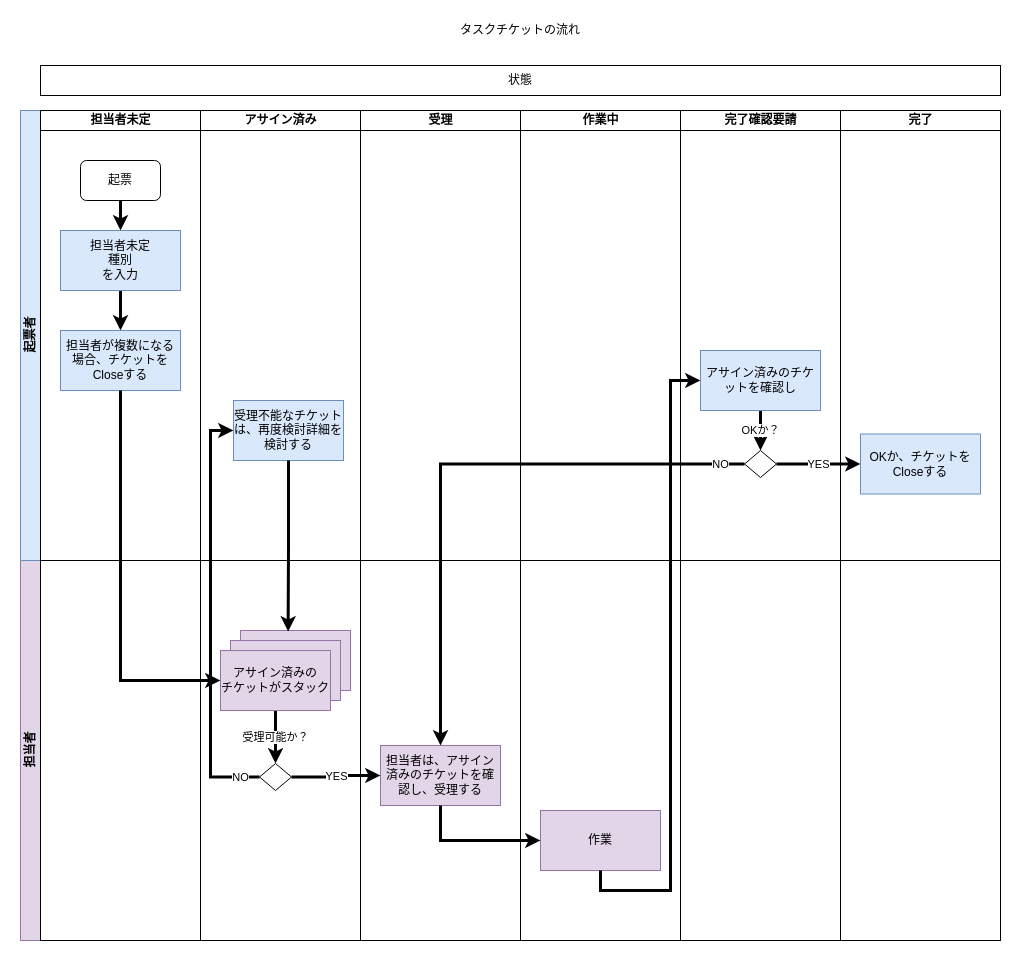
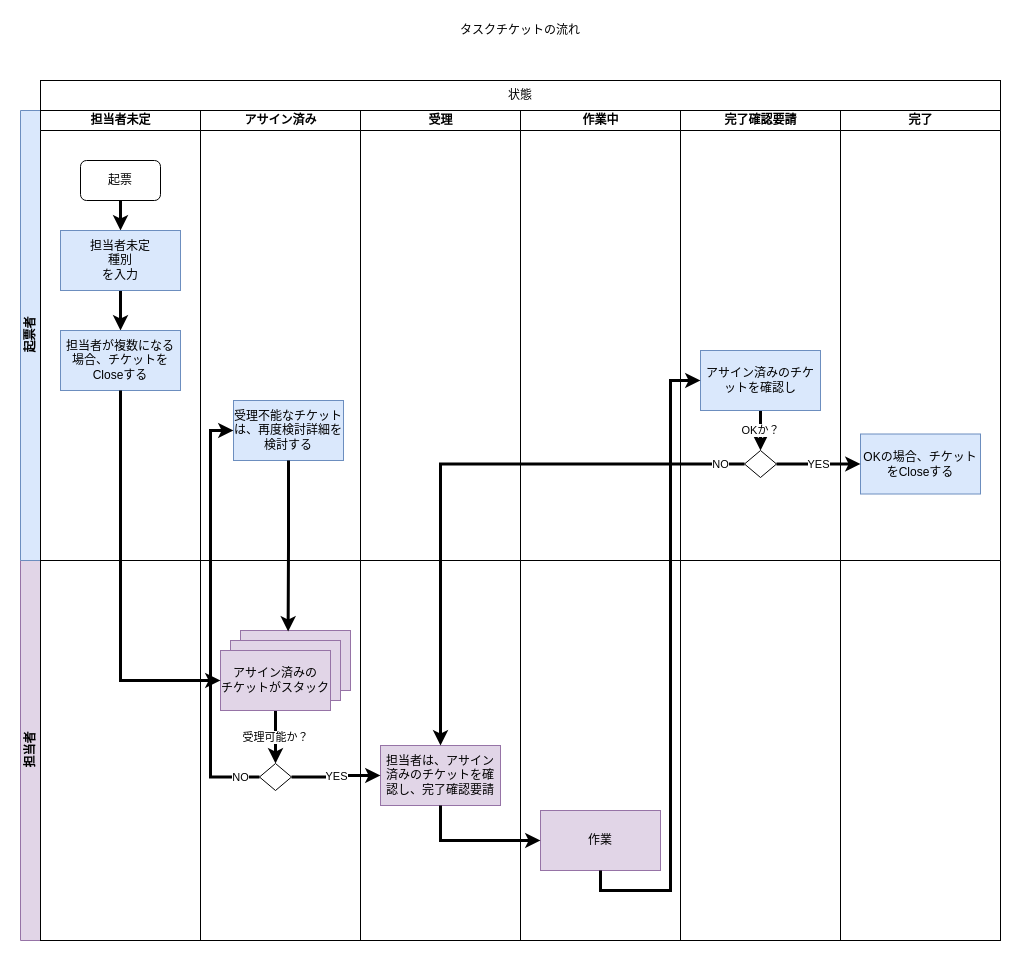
- <mxCell id="42" value="状態" style="rounded=0;whiteSpace=wrap;html=1;" vertex="1" parent="1"><mxGeometry x="40" y="65" width="960" height="30" as="geometry" /></mxCell>
+ <mxCell id="42" value="状態" style="rounded=0;whiteSpace=wrap;html=1;" vertex="1" parent="1"><mxGeometry x="40" y="80" width="960" height="30" as="geometry" /></mxCell>
- <mxCell id="39" value="OKか、チケットをCloseする" style="rounded=0;whiteSpace=wrap;html=1;fillColor=#dae8fc;strokeColor=#6c8ebf;" vertex="1" parent="38"><mxGeometry x="20" y="323.5" width="120" height="60" as="geometry" /></mxCell>
+ <mxCell id="39" value="OKの場合、チケットをCloseする" style="rounded=0;whiteSpace=wrap;html=1;fillColor=#dae8fc;strokeColor=#6c8ebf;" vertex="1" parent="38"><mxGeometry x="20" y="323.5" width="120" height="60" as="geometry" /></mxCell>
- <mxCell id="13" value="担当者は、アサイン済みのチケットを確認し、受理する" style="rounded=0;whiteSpace=wrap;html=1;fillColor=#e1d5e7;strokeColor=#9673a6;" vertex="1" parent="11"><mxGeometry x="20" y="185" width="120" height="60" as="geometry" /></mxCell>
+ <mxCell id="13" value="担当者は、アサイン済みのチケットを確認し、完了確認要請" style="rounded=0;whiteSpace=wrap;html=1;fillColor=#e1d5e7;strokeColor=#9673a6;" vertex="1" parent="11"><mxGeometry x="20" y="185" width="120" height="60" as="geometry" /></mxCell>
